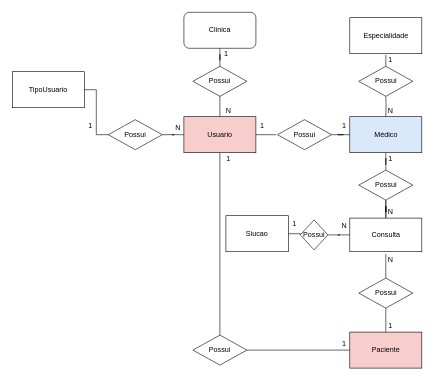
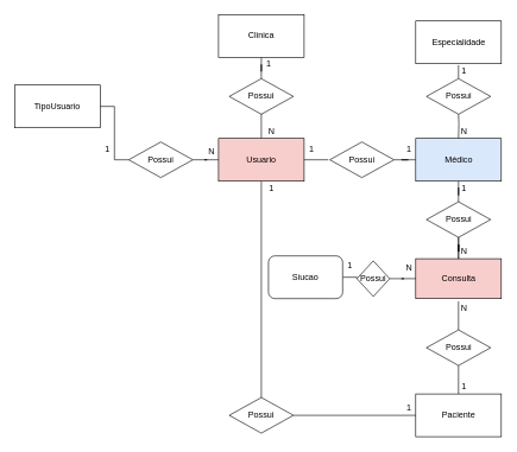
- <mxCell id="3" value="Clinica" style="whiteSpace=wrap;html=1;rounded=1;" parent="1" vertex="1"><mxGeometry x="306" y="20" width="120" height="60" as="geometry" /></mxCell>
+ <mxCell id="3" value="Clinica" style="rounded=0;whiteSpace=wrap;html=1;" parent="1" vertex="1"><mxGeometry x="306" y="20" width="120" height="60" as="geometry" /></mxCell>
- <mxCell id="46" value="Siucao" style="rounded=0;whiteSpace=wrap;html=1;" parent="1" vertex="1"><mxGeometry x="376" y="359" width="104" height="60" as="geometry" /></mxCell>
+ <mxCell id="46" value="Siucao" style="whiteSpace=wrap;html=1;rounded=1;" parent="1" vertex="1"><mxGeometry x="376" y="359" width="104" height="60" as="geometry" /></mxCell>
- <mxCell id="12" value="Consulta" style="rounded=0;whiteSpace=wrap;html=1;" parent="1" vertex="1"><mxGeometry x="582.5" y="363" width="120" height="56" as="geometry" /></mxCell>
+ <mxCell id="12" value="Consulta" style="rounded=0;whiteSpace=wrap;html=1;fillColor=#f8cecc;" parent="1" vertex="1"><mxGeometry x="582.5" y="363" width="120" height="56" as="geometry" /></mxCell>
- <mxCell id="9" value="Paciente" style="rounded=0;whiteSpace=wrap;html=1;fillColor=#f8cecc;" parent="1" vertex="1"><mxGeometry x="582.5" y="553" width="120" height="60" as="geometry" /></mxCell>
+ <mxCell id="9" value="Paciente" style="rounded=0;whiteSpace=wrap;html=1;" parent="1" vertex="1"><mxGeometry x="582.5" y="553" width="120" height="60" as="geometry" /></mxCell>
